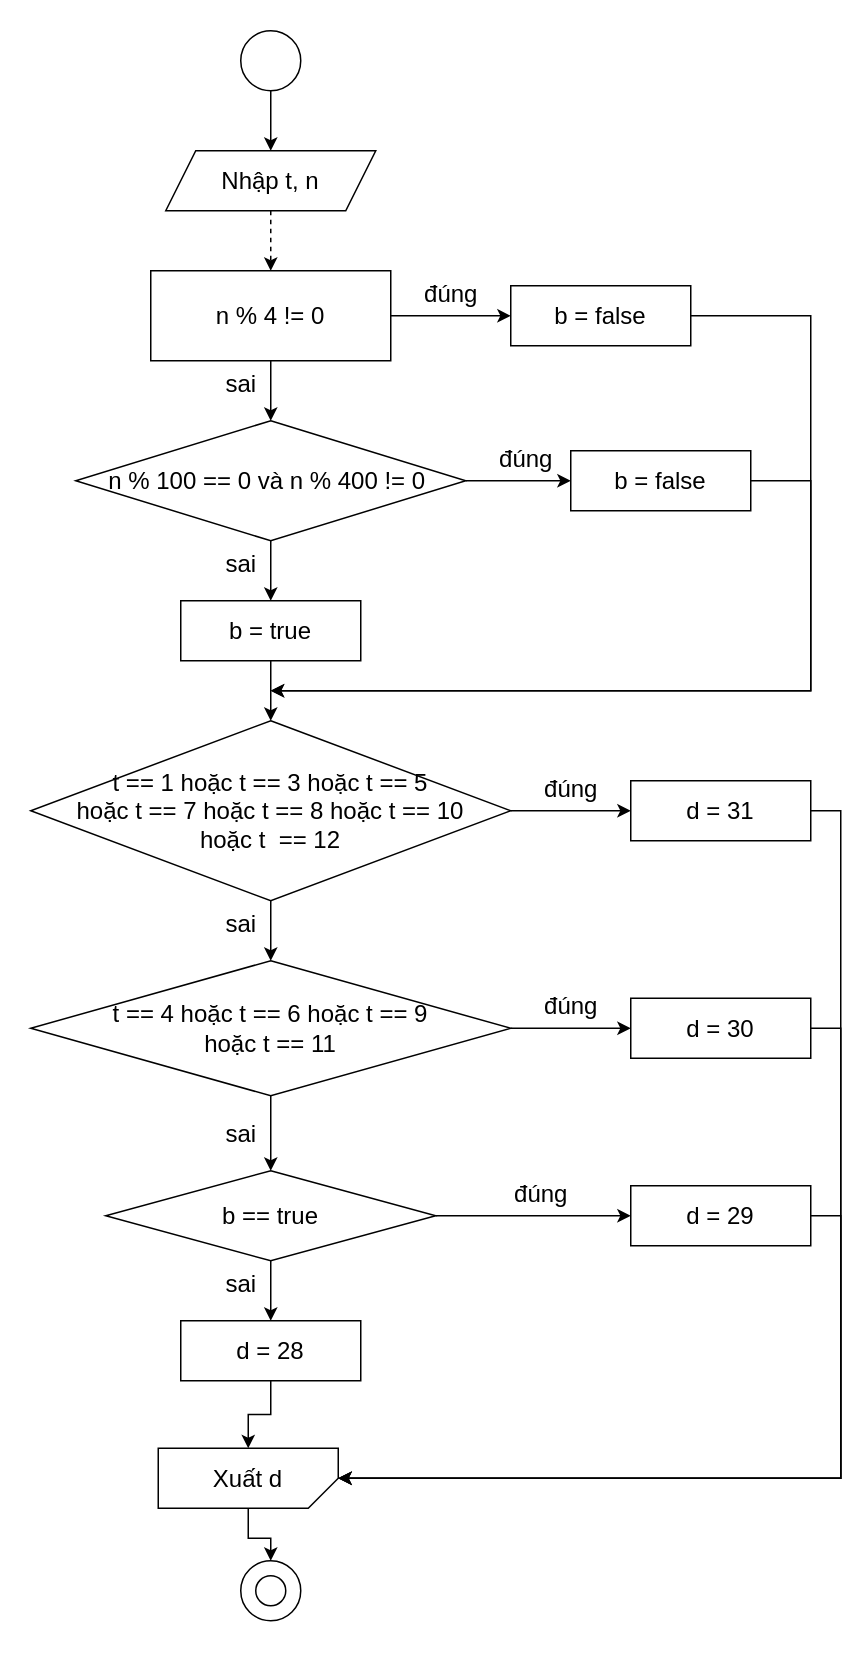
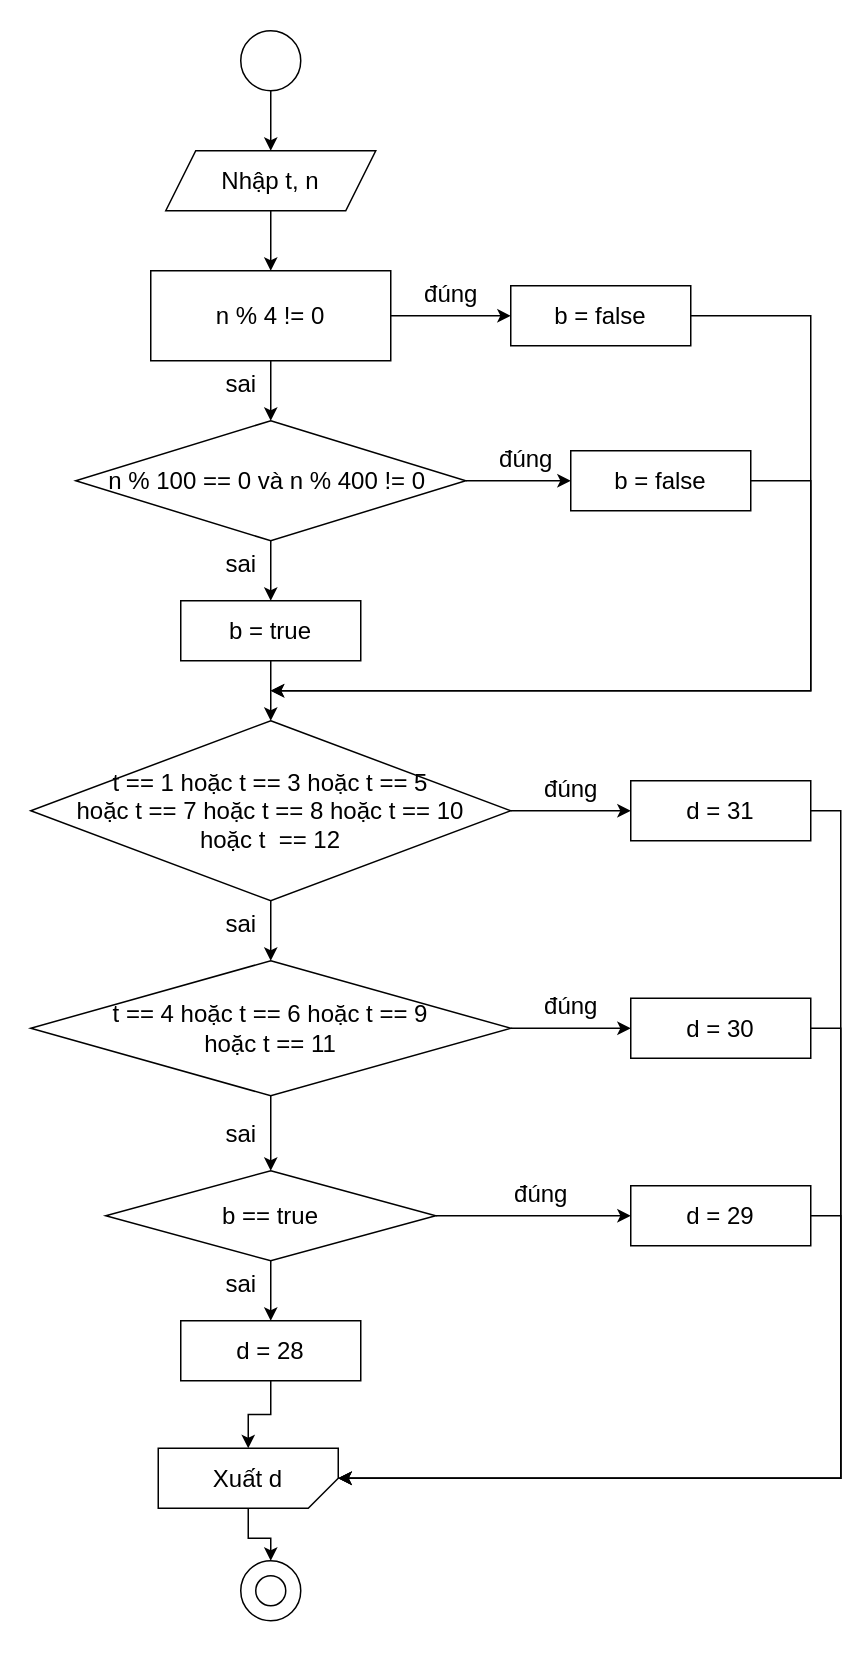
- <mxCell id="4" value="" style="edgeStyle=orthogonalEdgeStyle;rounded=0;orthogonalLoop=1;jettySize=auto;html=1;fontSize=16;dashed=1;" parent="1" source="5" target="8" edge="1"><mxGeometry relative="1" as="geometry" /></mxCell>
+ <mxCell id="4" value="" style="edgeStyle=orthogonalEdgeStyle;rounded=0;orthogonalLoop=1;jettySize=auto;html=1;fontSize=16;" parent="1" source="5" target="8" edge="1"><mxGeometry relative="1" as="geometry" /></mxCell>
